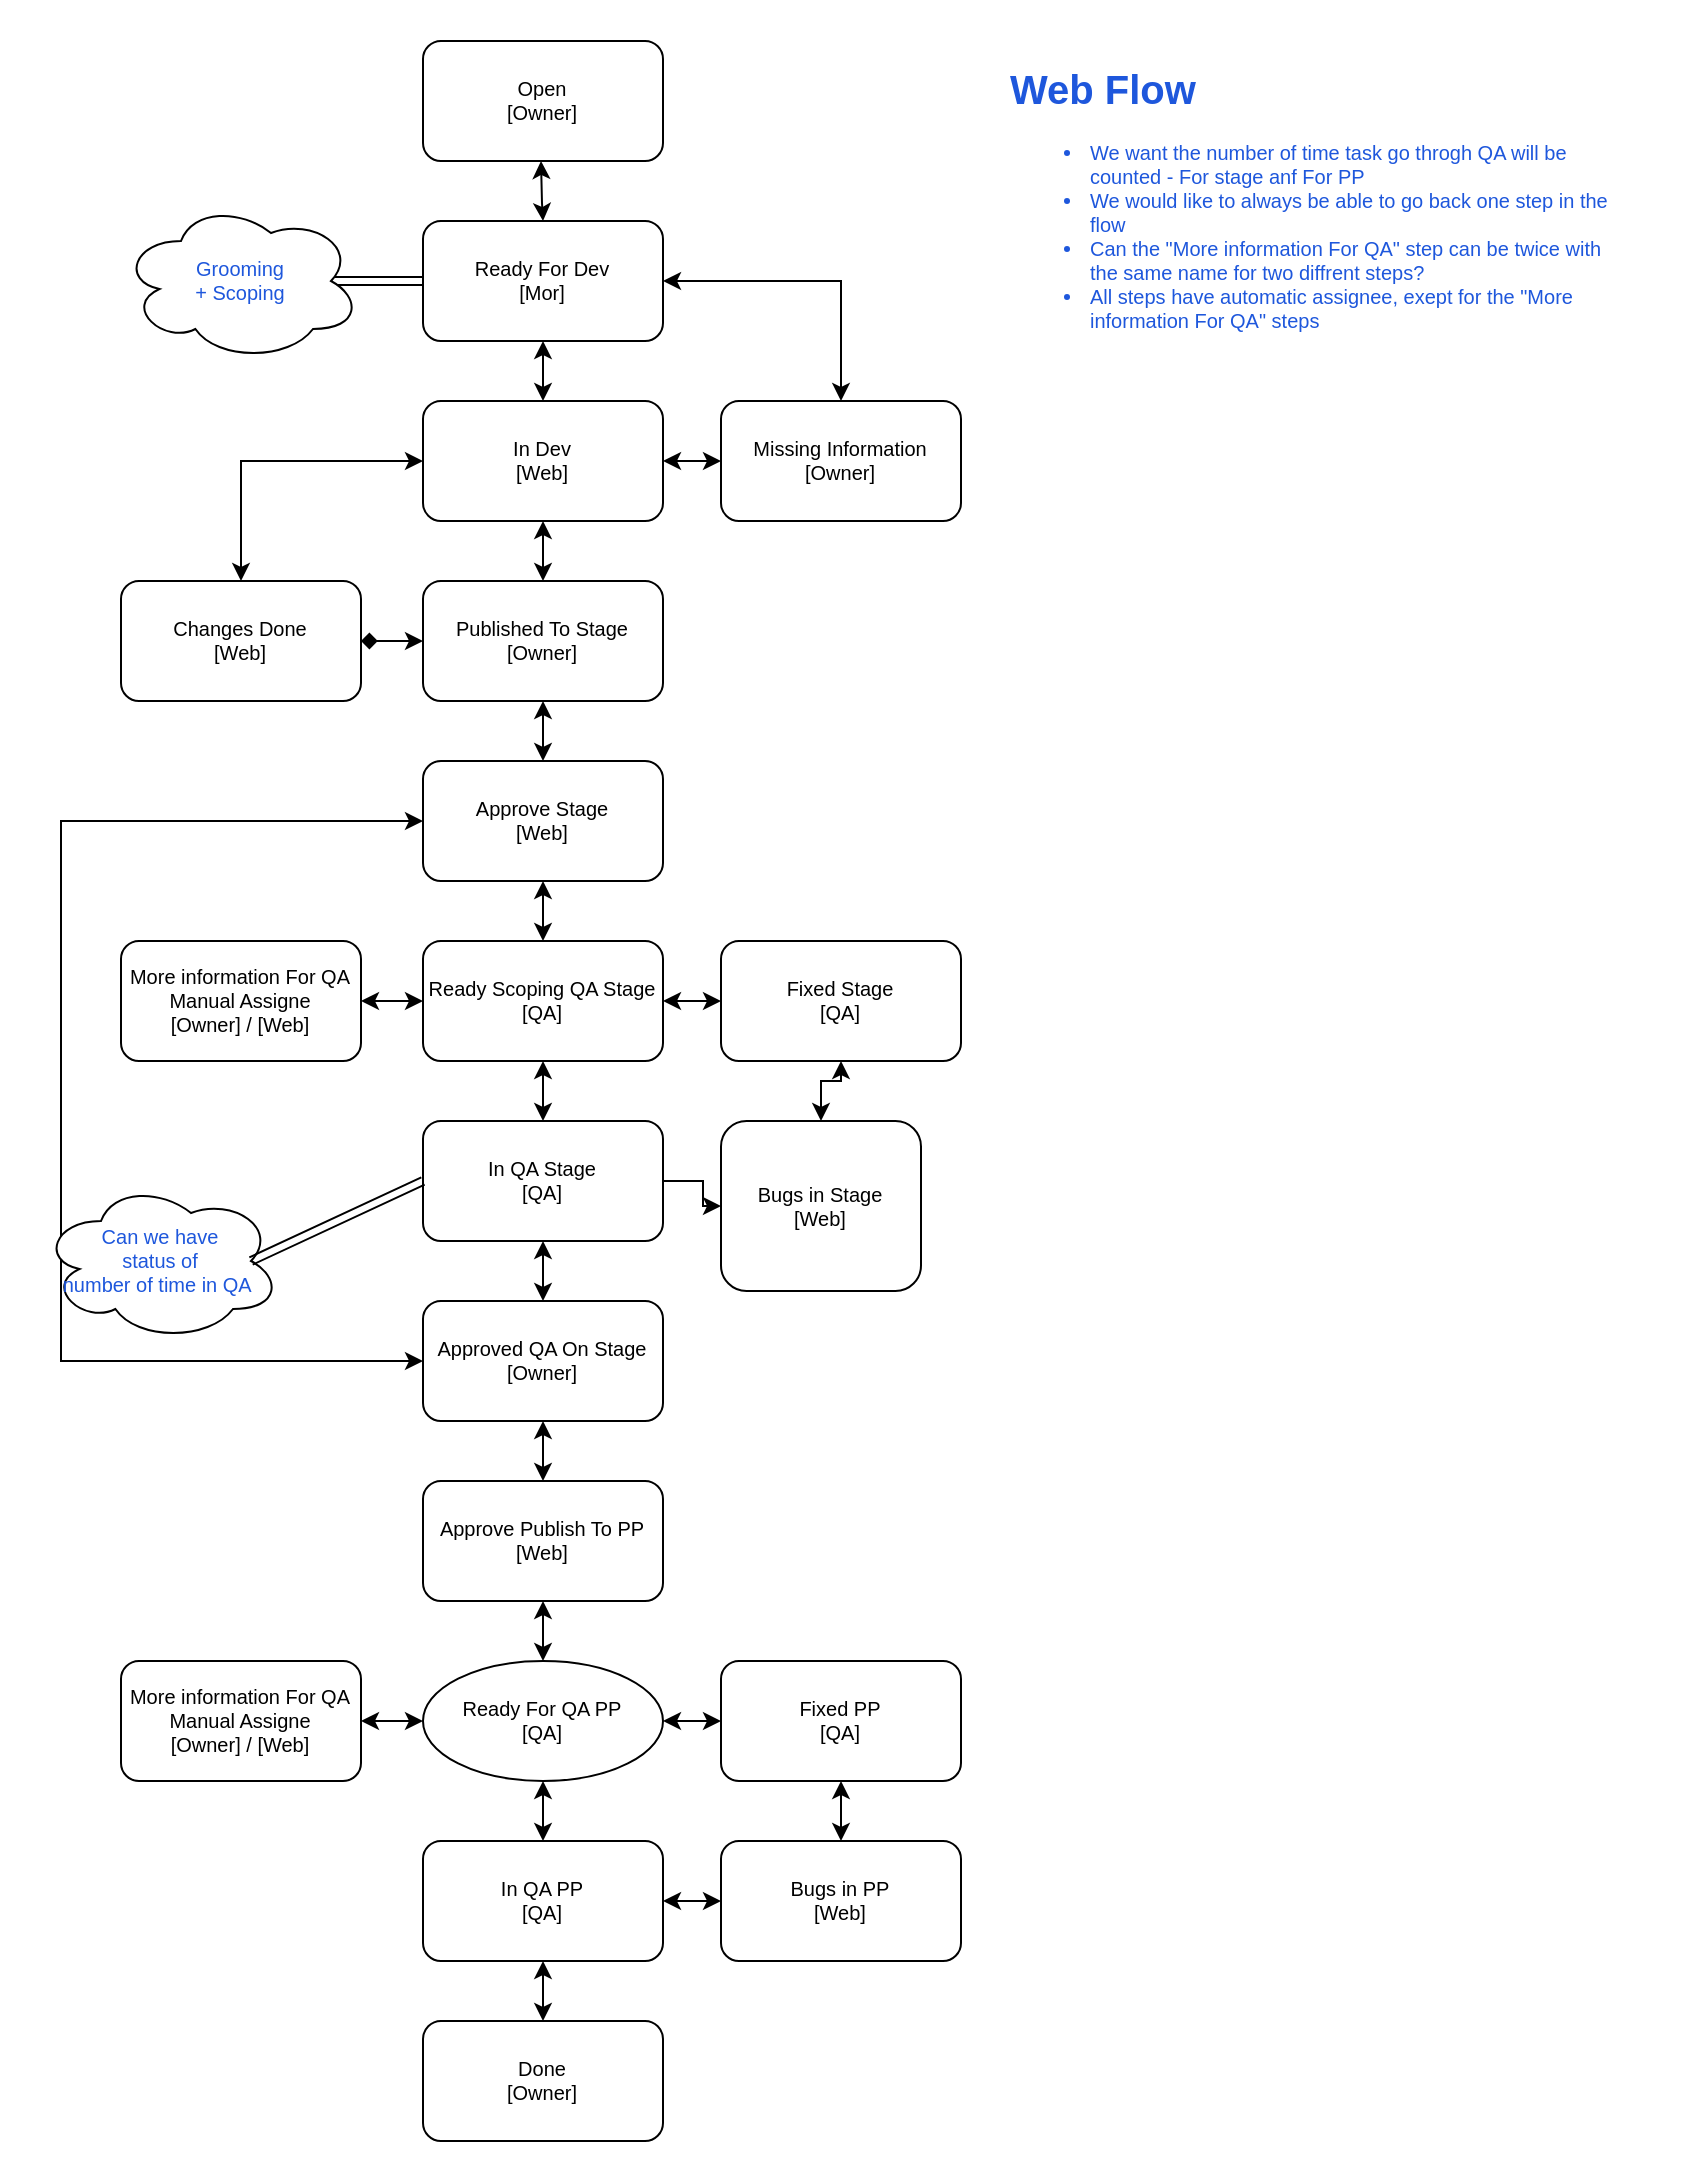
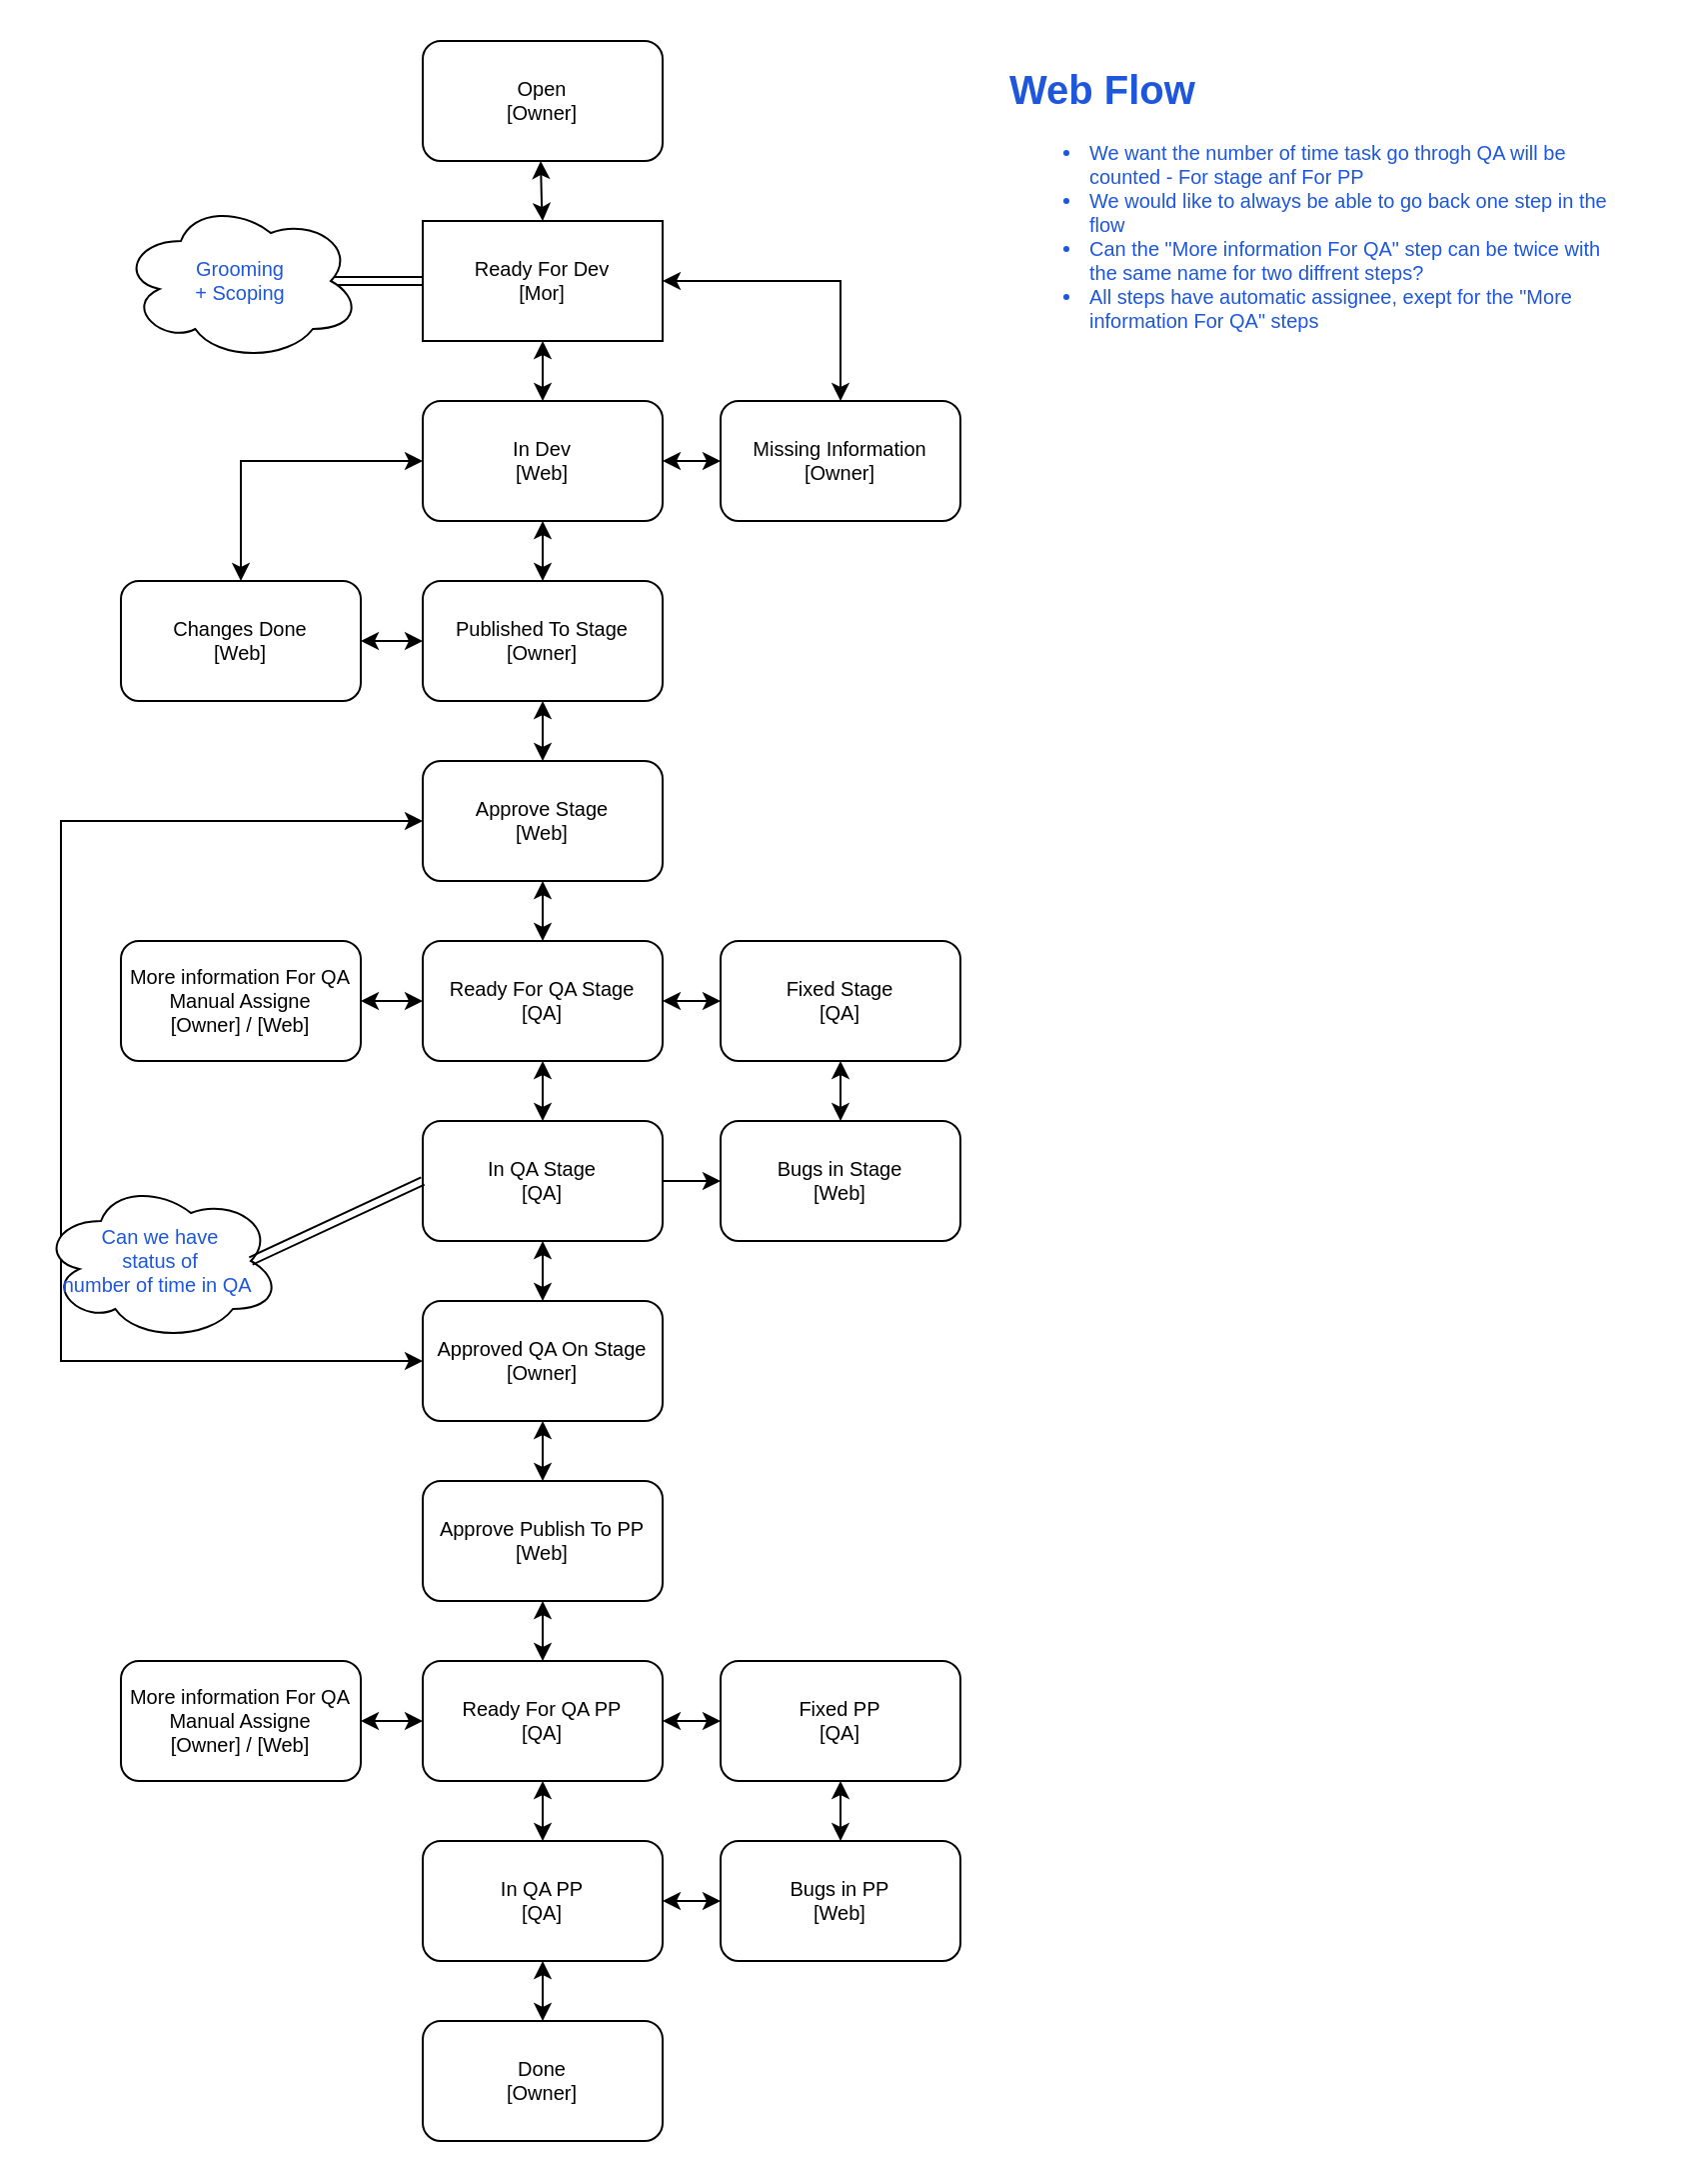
- <mxCell id="3" value="Ready For Dev&lt;br style=&quot;font-size: 10px;&quot;&gt;[Mor]" style="rounded=1;whiteSpace=wrap;html=1;fontSize=10;" vertex="1" parent="1"><mxGeometry x="211" y="110" width="120" height="60" as="geometry" /></mxCell>
+ <mxCell id="3" value="Ready For Dev&lt;br style=&quot;font-size: 10px;&quot;&gt;[Mor]" style="whiteSpace=wrap;html=1;fontSize=10;rounded=0;" vertex="1" parent="1"><mxGeometry x="211" y="110" width="120" height="60" as="geometry" /></mxCell>
- <mxCell id="18" style="edgeStyle=orthogonalEdgeStyle;rounded=0;orthogonalLoop=1;jettySize=auto;html=1;exitX=0;exitY=0.5;exitDx=0;exitDy=0;entryX=1;entryY=0.5;entryDx=0;entryDy=0;fontSize=10;startArrow=classic;startFill=1;endArrow=diamond;" edge="1" parent="1" source="19" target="21"><mxGeometry relative="1" as="geometry" /></mxCell>
+ <mxCell id="18" style="edgeStyle=orthogonalEdgeStyle;rounded=0;orthogonalLoop=1;jettySize=auto;html=1;exitX=0;exitY=0.5;exitDx=0;exitDy=0;entryX=1;entryY=0.5;entryDx=0;entryDy=0;fontSize=10;startArrow=classic;startFill=1;" edge="1" parent="1" source="19" target="21"><mxGeometry relative="1" as="geometry" /></mxCell>
- <mxCell id="16" value="Ready Scoping QA Stage&lt;br style=&quot;font-size: 10px;&quot;&gt;[QA]" style="whiteSpace=wrap;html=1;rounded=1;fontSize=10;" vertex="1" parent="1"><mxGeometry x="211" y="470" width="120" height="60" as="geometry" /></mxCell>
+ <mxCell id="16" value="Ready For QA Stage&lt;br style=&quot;font-size: 10px;&quot;&gt;[QA]" style="whiteSpace=wrap;html=1;rounded=1;fontSize=10;" vertex="1" parent="1"><mxGeometry x="211" y="470" width="120" height="60" as="geometry" /></mxCell>
- <mxCell id="28" value="Bugs in Stage&lt;br style=&quot;font-size: 10px;&quot;&gt;[Web]" style="whiteSpace=wrap;html=1;rounded=1;fontSize=10;" vertex="1" parent="1"><mxGeometry x="360" y="560" width="100" height="85" as="geometry" /></mxCell>
+ <mxCell id="28" value="Bugs in Stage&lt;br style=&quot;font-size: 10px;&quot;&gt;[Web]" style="whiteSpace=wrap;html=1;rounded=1;fontSize=10;" vertex="1" parent="1"><mxGeometry x="360" y="560" width="120" height="60" as="geometry" /></mxCell>
- <mxCell id="33" value="Ready For QA PP&lt;br&gt;[QA]" style="ellipse;whiteSpace=wrap;html=1;fontSize=10;" vertex="1" parent="1"><mxGeometry x="211" y="830" width="120" height="60" as="geometry" /></mxCell>
+ <mxCell id="33" value="Ready For QA PP&lt;br&gt;[QA]" style="whiteSpace=wrap;html=1;rounded=1;fontSize=10;" vertex="1" parent="1"><mxGeometry x="211" y="830" width="120" height="60" as="geometry" /></mxCell>
